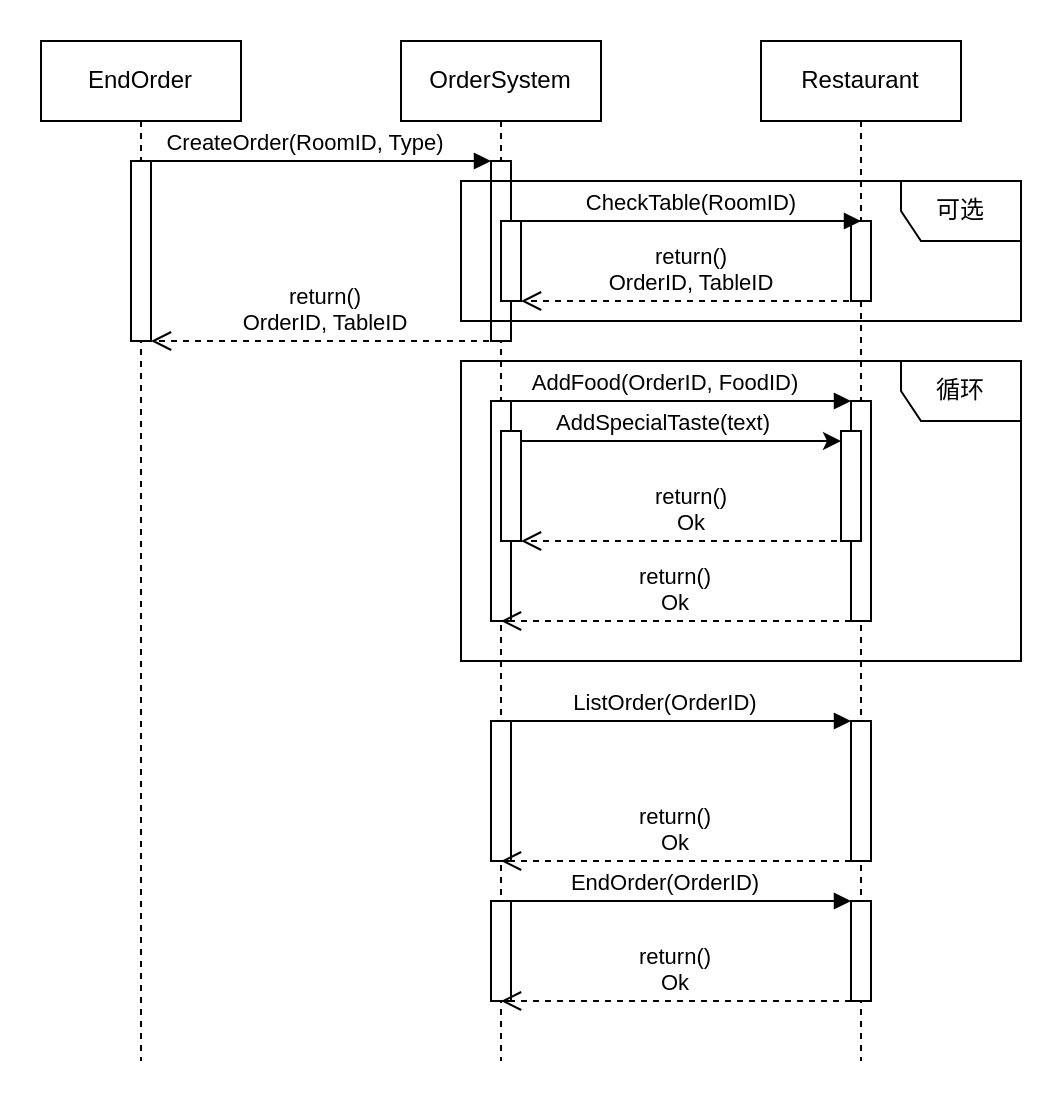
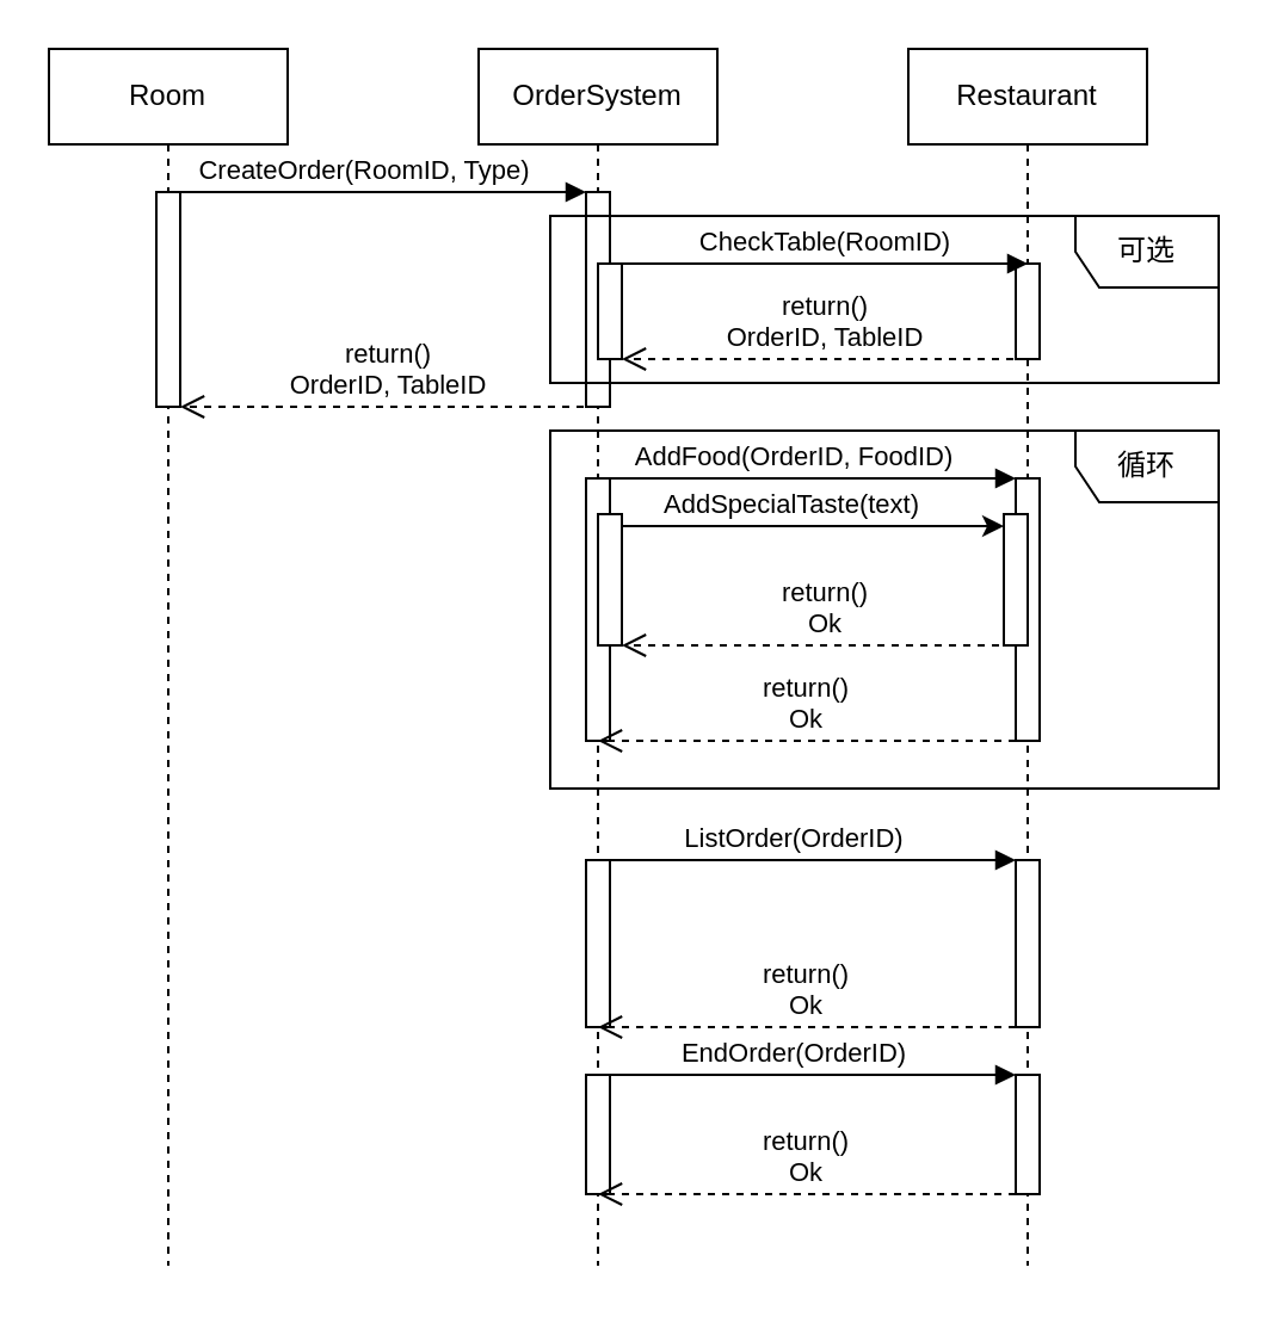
- <mxCell id="2" value="EndOrder" style="shape=umlLifeline;perimeter=lifelinePerimeter;whiteSpace=wrap;html=1;container=0;dropTarget=0;collapsible=0;recursiveResize=0;outlineConnect=0;portConstraint=eastwest;newEdgeStyle={&quot;edgeStyle&quot;:&quot;elbowEdgeStyle&quot;,&quot;elbow&quot;:&quot;vertical&quot;,&quot;curved&quot;:0,&quot;rounded&quot;:0};" parent="1" vertex="1"><mxGeometry x="20" y="20" width="100" height="510" as="geometry" /></mxCell>
+ <mxCell id="2" value="Room" style="shape=umlLifeline;perimeter=lifelinePerimeter;whiteSpace=wrap;html=1;container=0;dropTarget=0;collapsible=0;recursiveResize=0;outlineConnect=0;portConstraint=eastwest;newEdgeStyle={&quot;edgeStyle&quot;:&quot;elbowEdgeStyle&quot;,&quot;elbow&quot;:&quot;vertical&quot;,&quot;curved&quot;:0,&quot;rounded&quot;:0};" parent="1" vertex="1"><mxGeometry x="20" y="20" width="100" height="510" as="geometry" /></mxCell>
